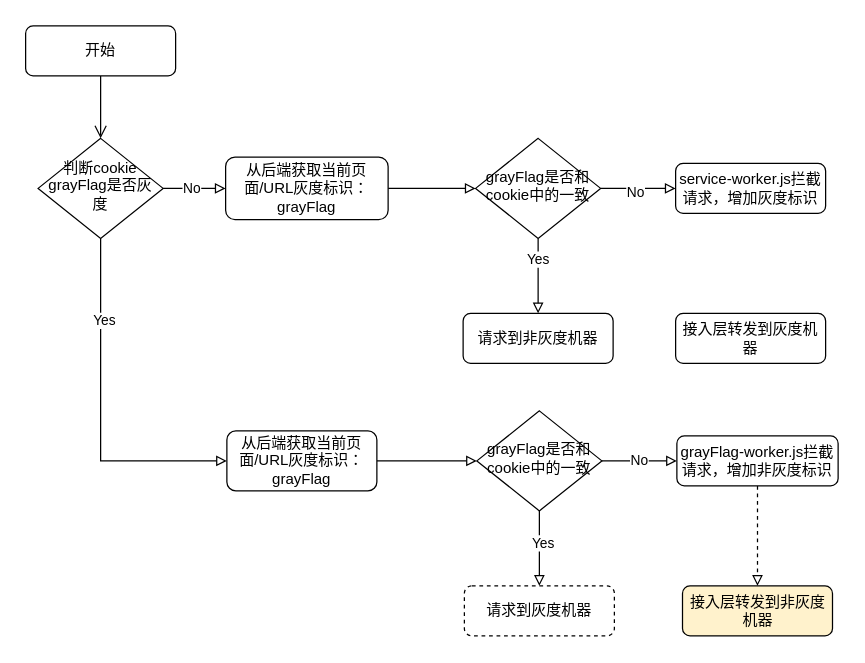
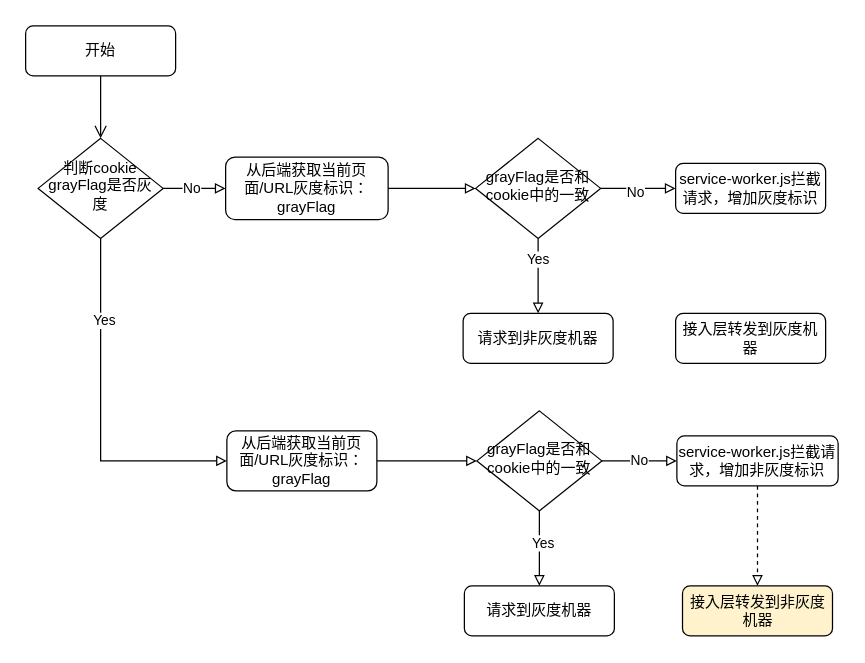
- <mxCell id="26" value="grayFlag-worker.js拦截请求，增加非灰度标识" style="rounded=1;whiteSpace=wrap;html=1;fontSize=12;glass=0;strokeWidth=1;shadow=0;" vertex="1" parent="1"><mxGeometry x="541" y="348" width="129" height="40" as="geometry" /></mxCell>
+ <mxCell id="26" value="service-worker.js拦截请求，增加非灰度标识" style="rounded=1;whiteSpace=wrap;html=1;fontSize=12;glass=0;strokeWidth=1;shadow=0;" vertex="1" parent="1"><mxGeometry x="541" y="348" width="129" height="40" as="geometry" /></mxCell>
- <mxCell id="28" value="请求到灰度机器" style="rounded=1;whiteSpace=wrap;html=1;fontSize=12;glass=0;strokeWidth=1;shadow=0;dashed=1;" vertex="1" parent="1"><mxGeometry x="371" y="468" width="120" height="40" as="geometry" /></mxCell>
+ <mxCell id="28" value="请求到灰度机器" style="rounded=1;whiteSpace=wrap;html=1;fontSize=12;glass=0;strokeWidth=1;shadow=0;" vertex="1" parent="1"><mxGeometry x="371" y="468" width="120" height="40" as="geometry" /></mxCell>
